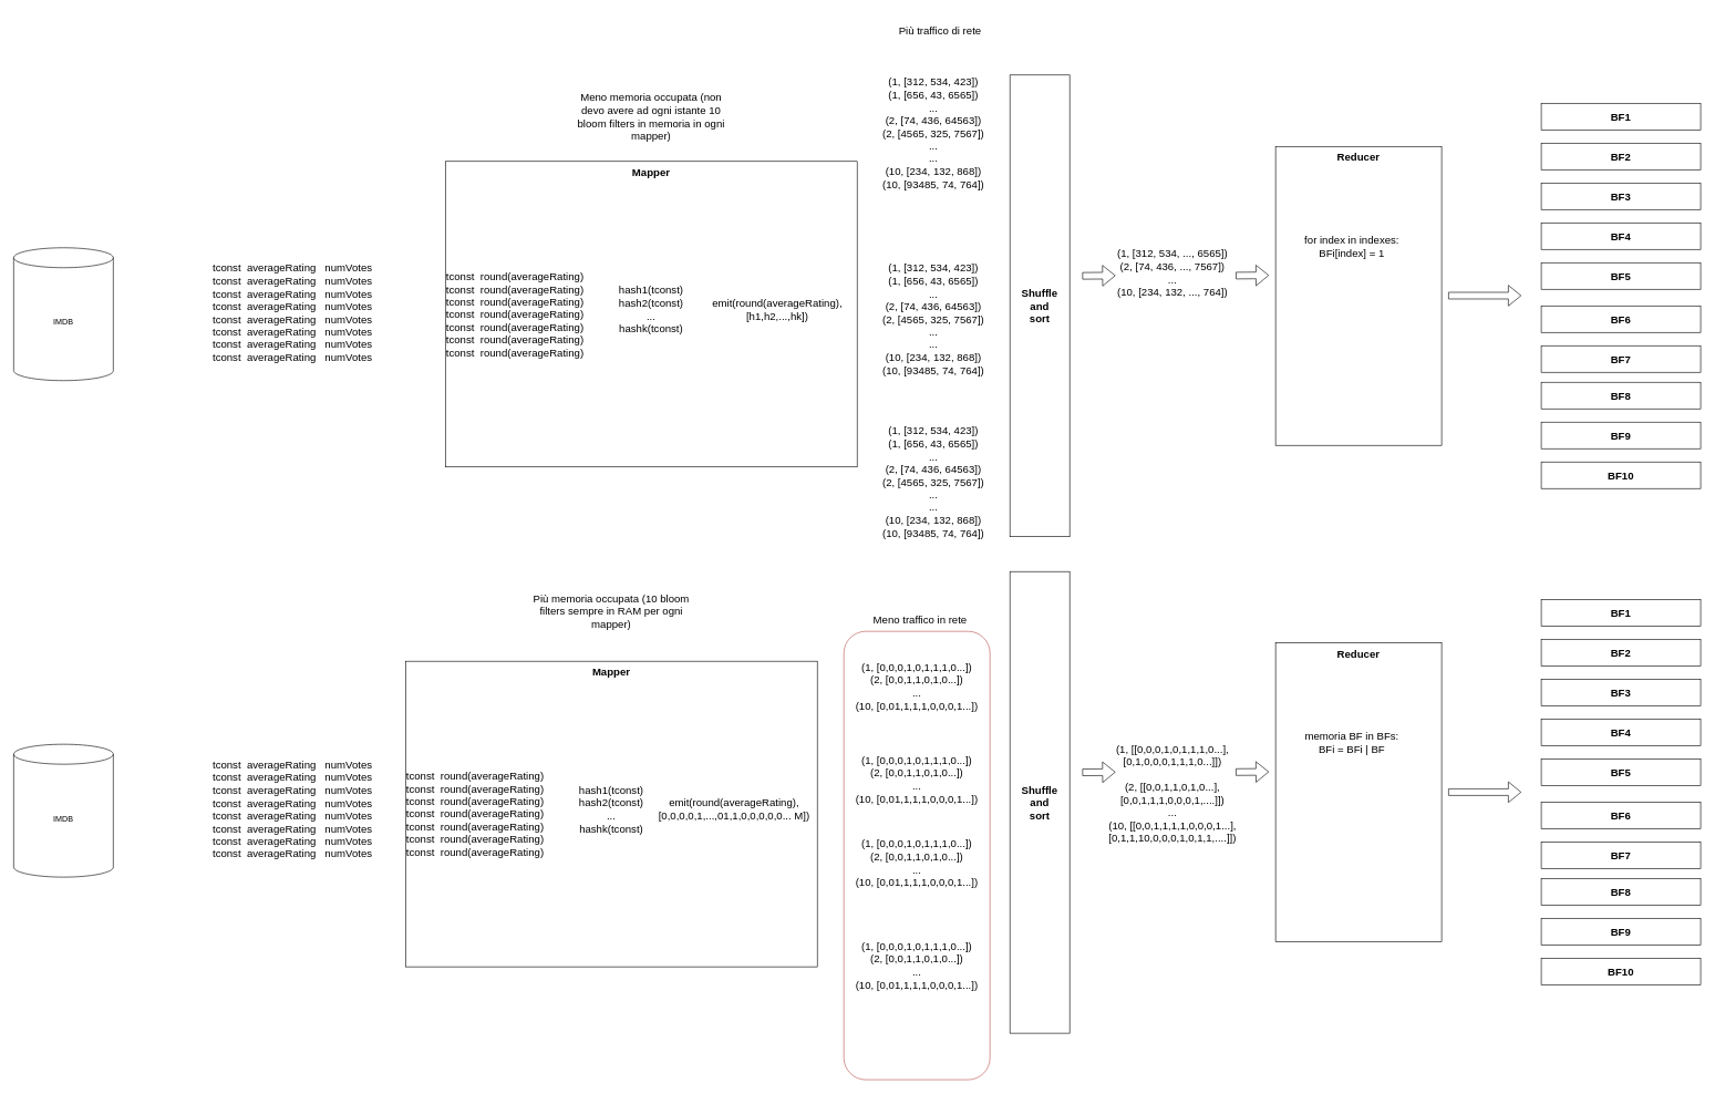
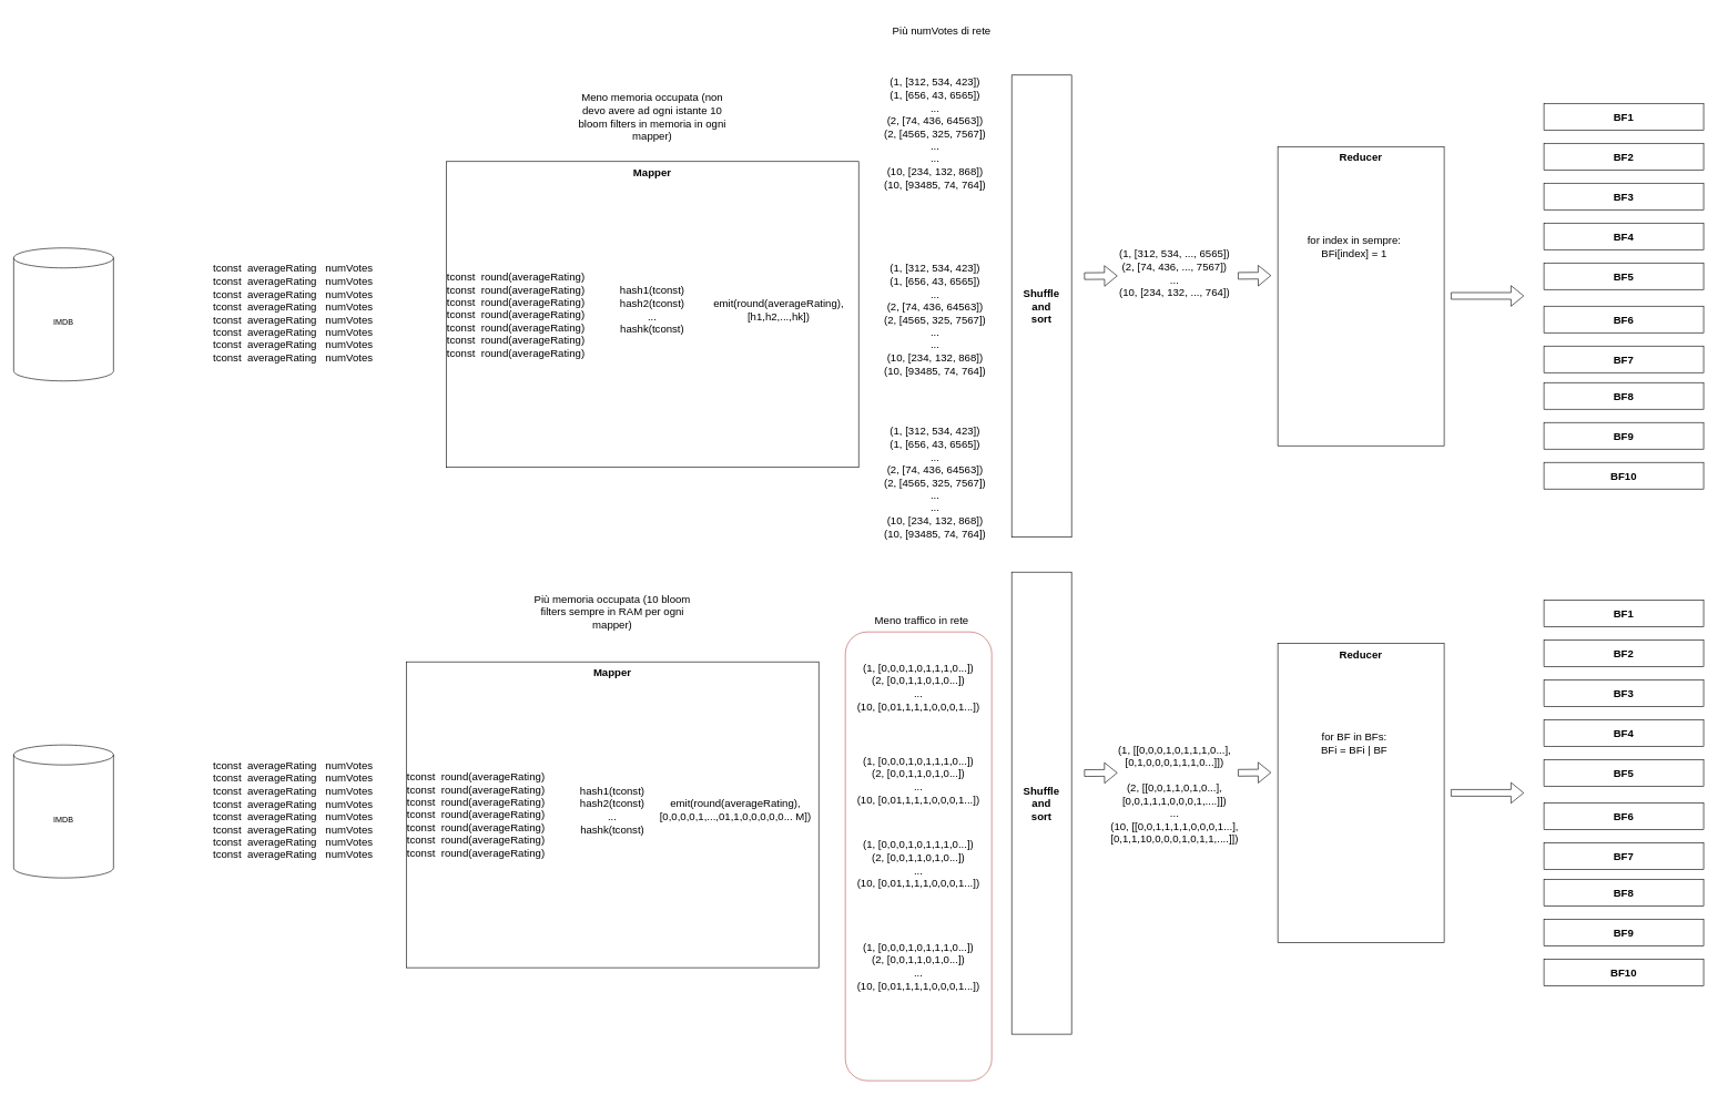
- <mxCell id="59" value="Più traffico di rete" style="text;html=1;strokeColor=none;fillColor=none;align=center;verticalAlign=middle;whiteSpace=wrap;rounded=0;fontSize=16;" vertex="1" parent="1"><mxGeometry x="1330" y="20" width="170" height="50" as="geometry" /></mxCell>
+ <mxCell id="59" value="Più numVotes di rete" style="text;html=1;strokeColor=none;fillColor=none;align=center;verticalAlign=middle;whiteSpace=wrap;rounded=0;fontSize=16;" vertex="1" parent="1"><mxGeometry x="1330" y="20" width="170" height="50" as="geometry" /></mxCell>
- <mxCell id="25" value="&lt;div&gt;for index in indexes:&lt;/div&gt;&lt;div&gt;BFi[index] = 1&lt;br&gt;&lt;/div&gt;" style="text;html=1;strokeColor=none;fillColor=none;align=center;verticalAlign=middle;whiteSpace=wrap;rounded=0;fontSize=16;" vertex="1" parent="1"><mxGeometry x="1940" y="240" width="190" height="260" as="geometry" /></mxCell>
+ <mxCell id="25" value="&lt;div&gt;for index in sempre:&lt;/div&gt;&lt;div&gt;BFi[index] = 1&lt;br&gt;&lt;/div&gt;" style="text;html=1;strokeColor=none;fillColor=none;align=center;verticalAlign=middle;whiteSpace=wrap;rounded=0;fontSize=16;" vertex="1" parent="1"><mxGeometry x="1940" y="240" width="190" height="260" as="geometry" /></mxCell>
- <mxCell id="49" value="&lt;div&gt;memoria BF in BFs:&lt;/div&gt;&lt;div&gt;BFi = BFi | BF&lt;br&gt;&lt;/div&gt;" style="text;html=1;strokeColor=none;fillColor=none;align=center;verticalAlign=middle;whiteSpace=wrap;rounded=0;fontSize=16;" vertex="1" parent="1"><mxGeometry x="1940" y="987.5" width="190" height="260" as="geometry" /></mxCell>
+ <mxCell id="49" value="&lt;div&gt;for BF in BFs:&lt;/div&gt;&lt;div&gt;BFi = BFi | BF&lt;br&gt;&lt;/div&gt;" style="text;html=1;strokeColor=none;fillColor=none;align=center;verticalAlign=middle;whiteSpace=wrap;rounded=0;fontSize=16;" vertex="1" parent="1"><mxGeometry x="1940" y="987.5" width="190" height="260" as="geometry" /></mxCell>
